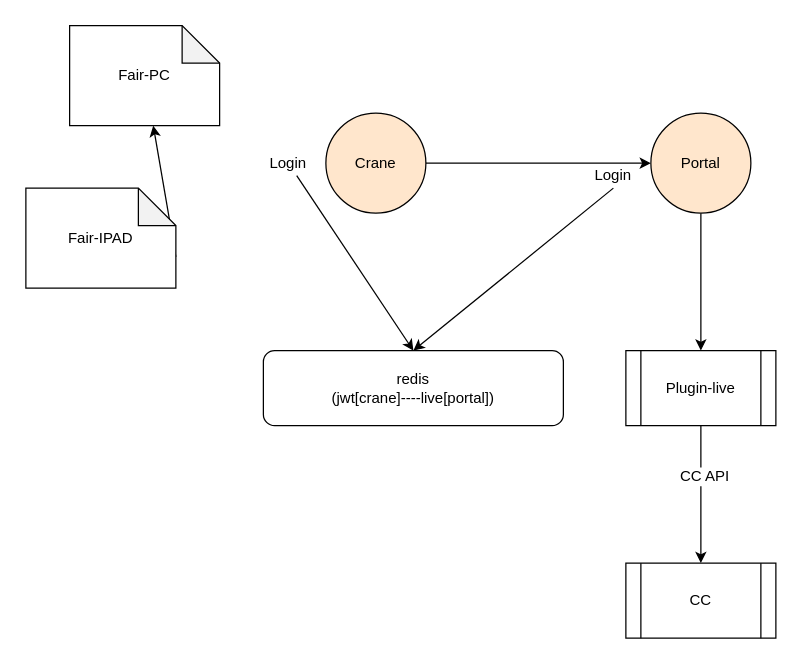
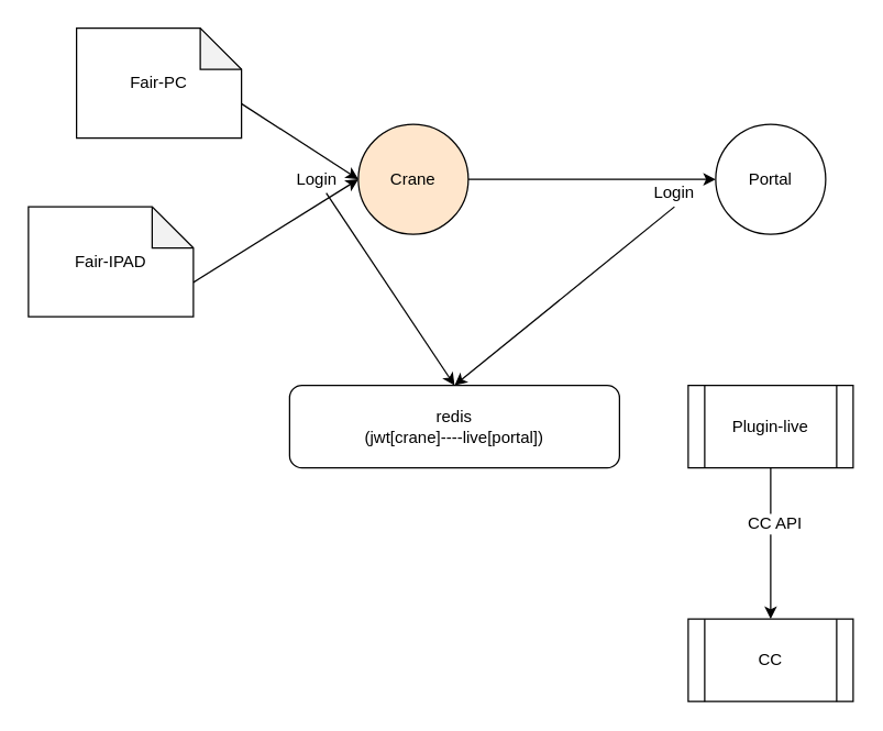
+ <mxCell id="2" style="rounded=0;orthogonalLoop=1;jettySize=auto;html=1;exitX=0;exitY=0;exitDx=120;exitDy=55;exitPerimeter=0;entryX=0;entryY=0.5;entryDx=0;entryDy=0;" edge="1" parent="1" source="3" target="7"><mxGeometry relative="1" as="geometry" /></mxCell>
- <mxCell id="9" value="Portal" style="ellipse;whiteSpace=wrap;html=1;aspect=fixed;fillColor=#ffe6cc;" vertex="1" parent="1"><mxGeometry x="520" y="90" width="80" height="80" as="geometry" /></mxCell>
+ <mxCell id="9" value="Portal" style="ellipse;whiteSpace=wrap;html=1;aspect=fixed;" vertex="1" parent="1"><mxGeometry x="520" y="90" width="80" height="80" as="geometry" /></mxCell>
- <mxCell id="4" style="edgeStyle=none;rounded=0;orthogonalLoop=1;jettySize=auto;html=1;exitX=0;exitY=0;exitDx=120;exitDy=55;exitPerimeter=0;" edge="1" parent="1" source="5" target="3"><mxGeometry relative="1" as="geometry" /></mxCell>
+ <mxCell id="4" style="edgeStyle=none;rounded=0;orthogonalLoop=1;jettySize=auto;html=1;exitX=0;exitY=0;exitDx=120;exitDy=55;exitPerimeter=0;entryX=0;entryY=0.5;entryDx=0;entryDy=0;" edge="1" parent="1" source="5" target="7"><mxGeometry relative="1" as="geometry" /></mxCell>
- <mxCell id="8" value="" style="edgeStyle=none;rounded=0;orthogonalLoop=1;jettySize=auto;html=1;exitX=0.5;exitY=1;exitDx=0;exitDy=0;" edge="1" parent="1" source="9" target="16"><mxGeometry relative="1" as="geometry" /></mxCell>
